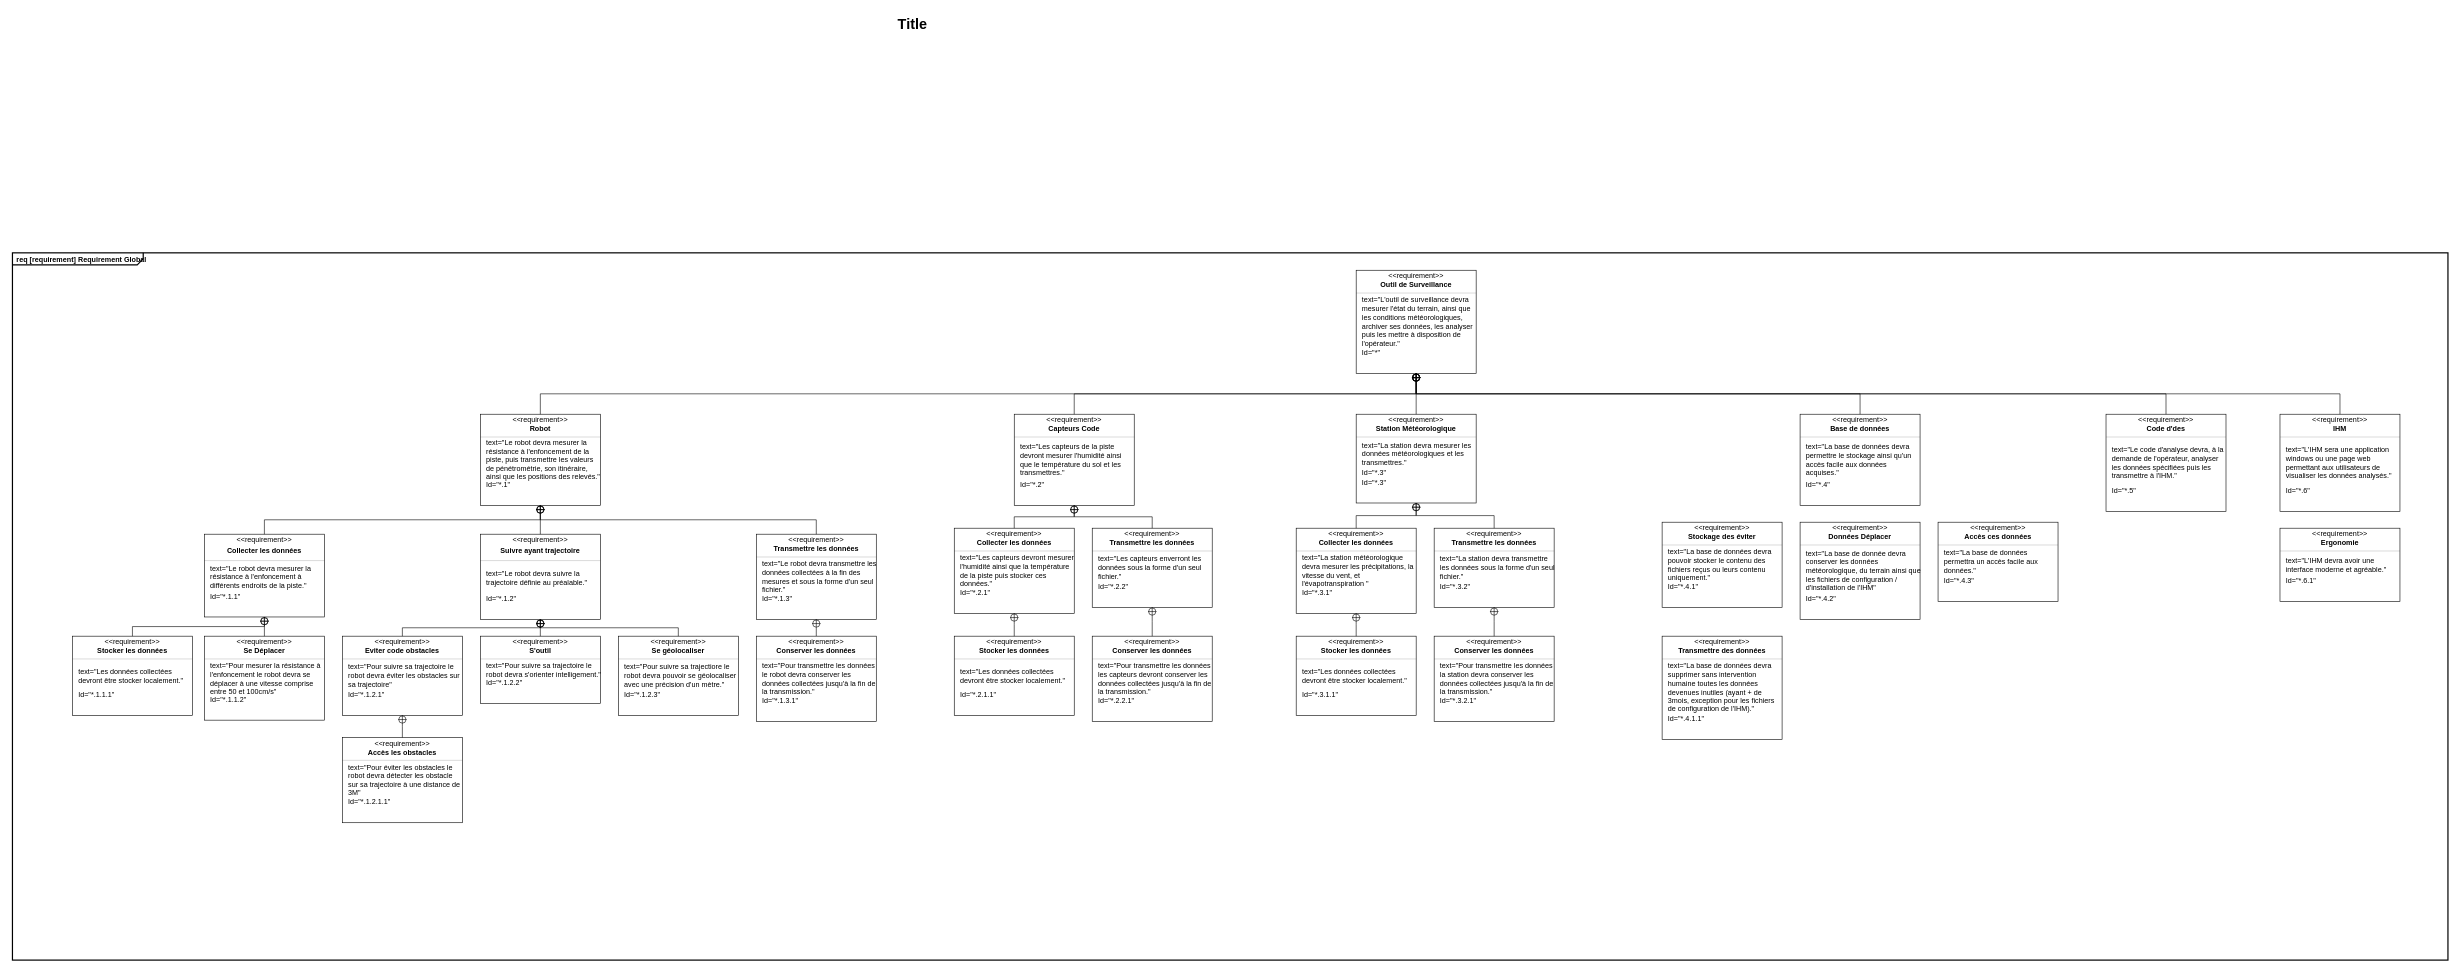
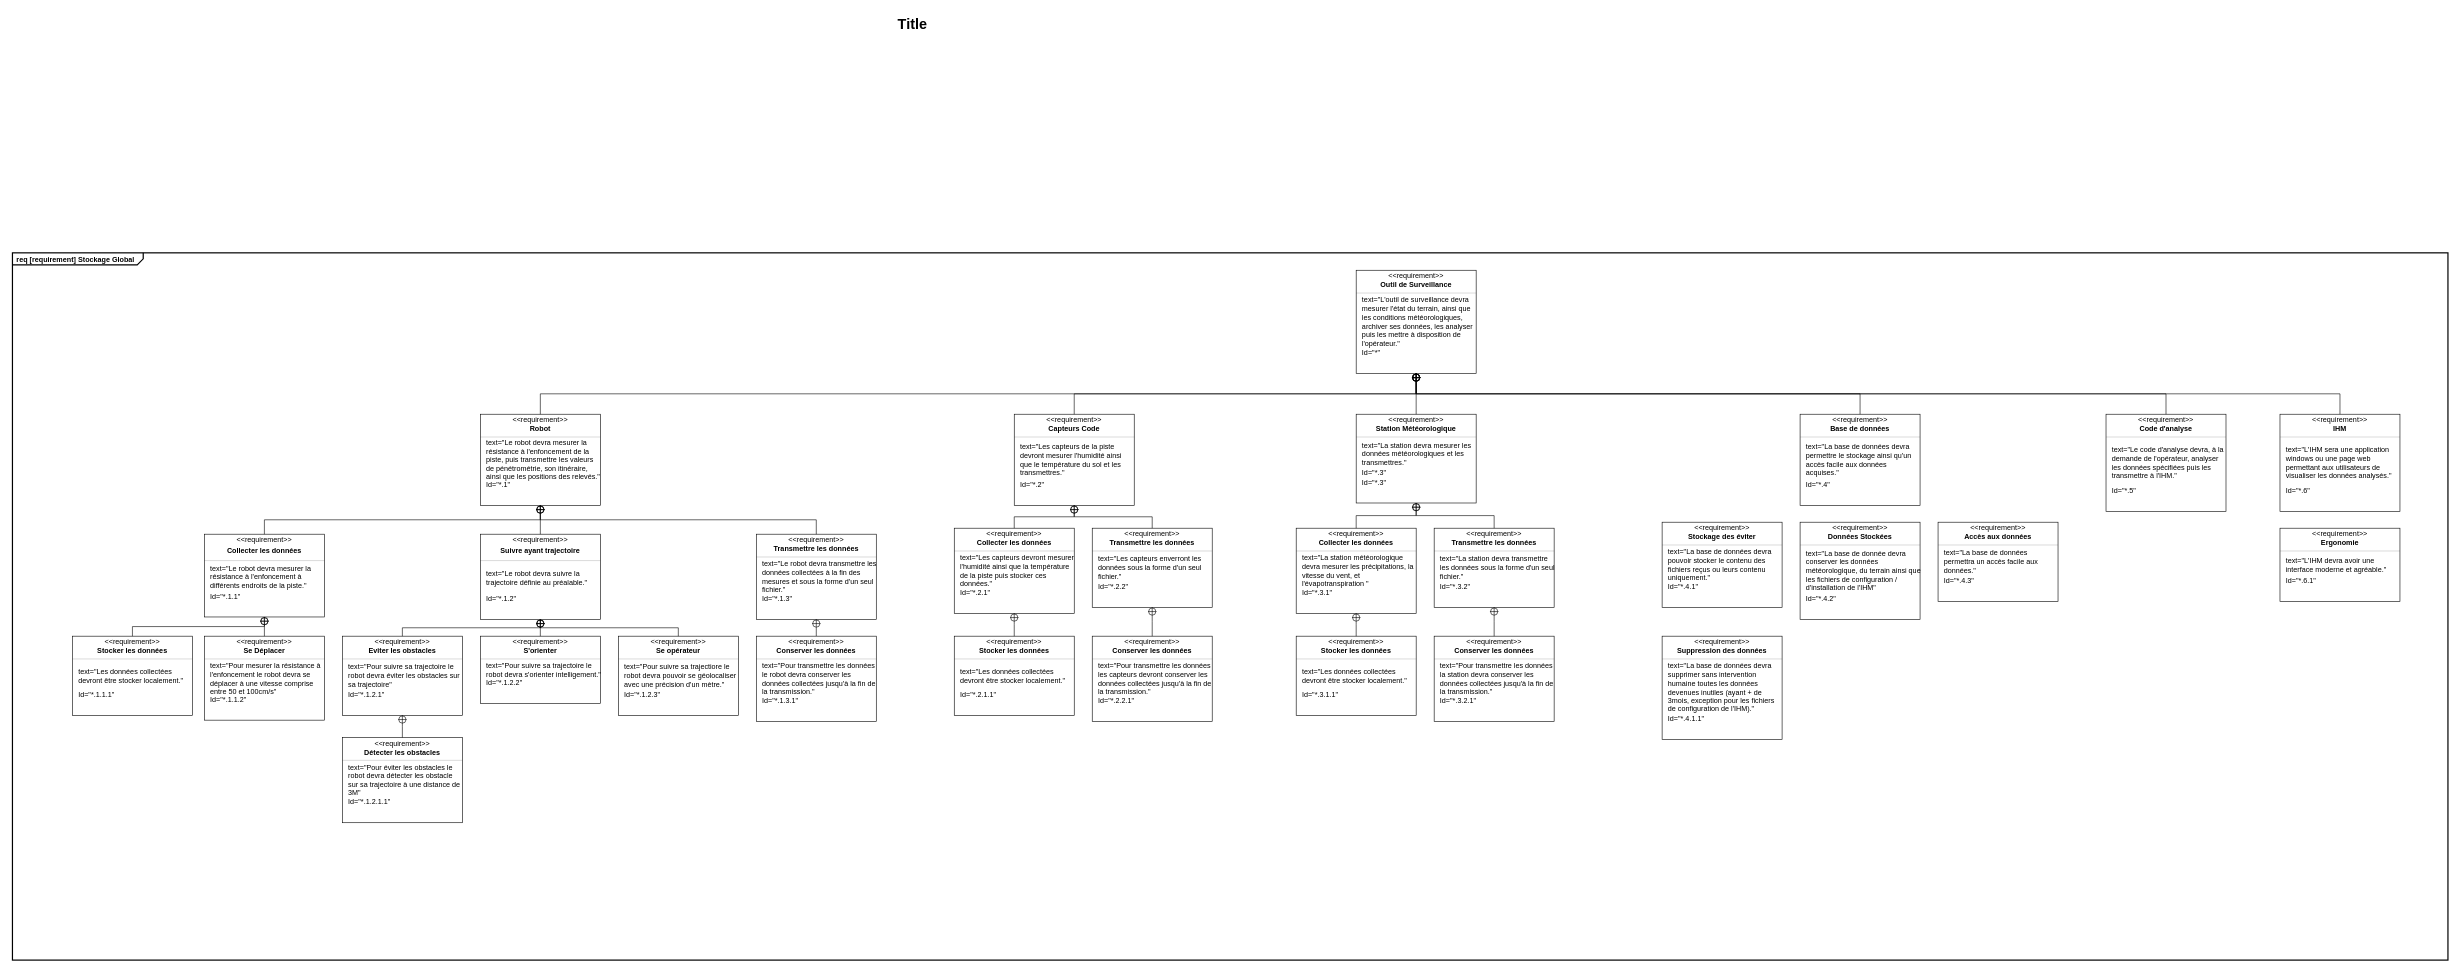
- <mxCell id="3" value="&lt;p style=&quot;margin:0px;margin-top:4px;margin-left:7px;text-align:left;&quot;&gt;&lt;span&gt;req&lt;/span&gt;&amp;nbsp;[requirement] Requirement Global&lt;/p&gt;" style="html=1;shape=mxgraph.sysml.package;overflow=fill;labelX=218.33;strokeWidth=2;align=center;fontStyle=1" parent="1" vertex="1"><mxGeometry x="20" y="421" width="4060" height="1179" as="geometry" /></mxCell>
+ <mxCell id="3" value="&lt;p style=&quot;margin:0px;margin-top:4px;margin-left:7px;text-align:left;&quot;&gt;&lt;span&gt;req&lt;/span&gt;&amp;nbsp;[requirement] Stockage Global&lt;/p&gt;" style="html=1;shape=mxgraph.sysml.package;overflow=fill;labelX=218.33;strokeWidth=2;align=center;fontStyle=1" parent="1" vertex="1"><mxGeometry x="20" y="421" width="4060" height="1179" as="geometry" /></mxCell>
- <mxCell id="35" value="Code d'des" style="html=1;align=center;spacing=0;verticalAlign=middle;strokeColor=none;fillColor=none;whiteSpace=wrap;fontStyle=1" parent="33" vertex="1"><mxGeometry y="16" width="200" height="18" as="geometry" /></mxCell>
+ <mxCell id="35" value="Code d'analyse" style="html=1;align=center;spacing=0;verticalAlign=middle;strokeColor=none;fillColor=none;whiteSpace=wrap;fontStyle=1" parent="33" vertex="1"><mxGeometry y="16" width="200" height="18" as="geometry" /></mxCell>
- <mxCell id="215" value="Données Déplacer" style="html=1;align=center;spacing=0;verticalAlign=middle;strokeColor=none;fillColor=none;whiteSpace=wrap;fontStyle=1" vertex="1" parent="213"><mxGeometry y="16" width="200" height="18" as="geometry" /></mxCell>
+ <mxCell id="215" value="Données Stockées" style="html=1;align=center;spacing=0;verticalAlign=middle;strokeColor=none;fillColor=none;whiteSpace=wrap;fontStyle=1" vertex="1" parent="213"><mxGeometry y="16" width="200" height="18" as="geometry" /></mxCell>
- <mxCell id="200" value="Accès ces données" style="html=1;align=center;spacing=0;verticalAlign=middle;strokeColor=none;fillColor=none;whiteSpace=wrap;fontStyle=1" vertex="1" parent="198"><mxGeometry y="16" width="200" height="18" as="geometry" /></mxCell>
+ <mxCell id="200" value="Accès aux données" style="html=1;align=center;spacing=0;verticalAlign=middle;strokeColor=none;fillColor=none;whiteSpace=wrap;fontStyle=1" vertex="1" parent="198"><mxGeometry y="16" width="200" height="18" as="geometry" /></mxCell>
- <mxCell id="63" value="Eviter code obstacles" style="html=1;align=center;spacing=0;verticalAlign=middle;strokeColor=none;fillColor=none;whiteSpace=wrap;fontStyle=1" parent="61" vertex="1"><mxGeometry y="16" width="200" height="18" as="geometry" /></mxCell>
+ <mxCell id="63" value="Eviter les obstacles" style="html=1;align=center;spacing=0;verticalAlign=middle;strokeColor=none;fillColor=none;whiteSpace=wrap;fontStyle=1" parent="61" vertex="1"><mxGeometry y="16" width="200" height="18" as="geometry" /></mxCell>
- <mxCell id="77" value="S'outil" style="html=1;align=center;spacing=0;verticalAlign=middle;strokeColor=none;fillColor=none;whiteSpace=wrap;fontStyle=1" parent="75" vertex="1"><mxGeometry y="16" width="200" height="18" as="geometry" /></mxCell>
+ <mxCell id="77" value="S'orienter" style="html=1;align=center;spacing=0;verticalAlign=middle;strokeColor=none;fillColor=none;whiteSpace=wrap;fontStyle=1" parent="75" vertex="1"><mxGeometry y="16" width="200" height="18" as="geometry" /></mxCell>
- <mxCell id="91" value="Se géolocaliser" style="html=1;align=center;spacing=0;verticalAlign=middle;strokeColor=none;fillColor=none;whiteSpace=wrap;fontStyle=1" parent="89" vertex="1"><mxGeometry y="16" width="200" height="18" as="geometry" /></mxCell>
+ <mxCell id="91" value="Se opérateur" style="html=1;align=center;spacing=0;verticalAlign=middle;strokeColor=none;fillColor=none;whiteSpace=wrap;fontStyle=1" parent="89" vertex="1"><mxGeometry y="16" width="200" height="18" as="geometry" /></mxCell>
- <mxCell id="208" value="Transmettre des données" style="html=1;align=center;spacing=0;verticalAlign=middle;strokeColor=none;fillColor=none;whiteSpace=wrap;fontStyle=1" vertex="1" parent="206"><mxGeometry y="16" width="200" height="18" as="geometry" /></mxCell>
+ <mxCell id="208" value="Suppression des données" style="html=1;align=center;spacing=0;verticalAlign=middle;strokeColor=none;fillColor=none;whiteSpace=wrap;fontStyle=1" vertex="1" parent="206"><mxGeometry y="16" width="200" height="18" as="geometry" /></mxCell>
- <mxCell id="84" value="Accès les obstacles" style="html=1;align=center;spacing=0;verticalAlign=middle;strokeColor=none;fillColor=none;whiteSpace=wrap;fontStyle=1" parent="82" vertex="1"><mxGeometry y="16" width="200" height="18" as="geometry" /></mxCell>
+ <mxCell id="84" value="Détecter les obstacles" style="html=1;align=center;spacing=0;verticalAlign=middle;strokeColor=none;fillColor=none;whiteSpace=wrap;fontStyle=1" parent="82" vertex="1"><mxGeometry y="16" width="200" height="18" as="geometry" /></mxCell>
